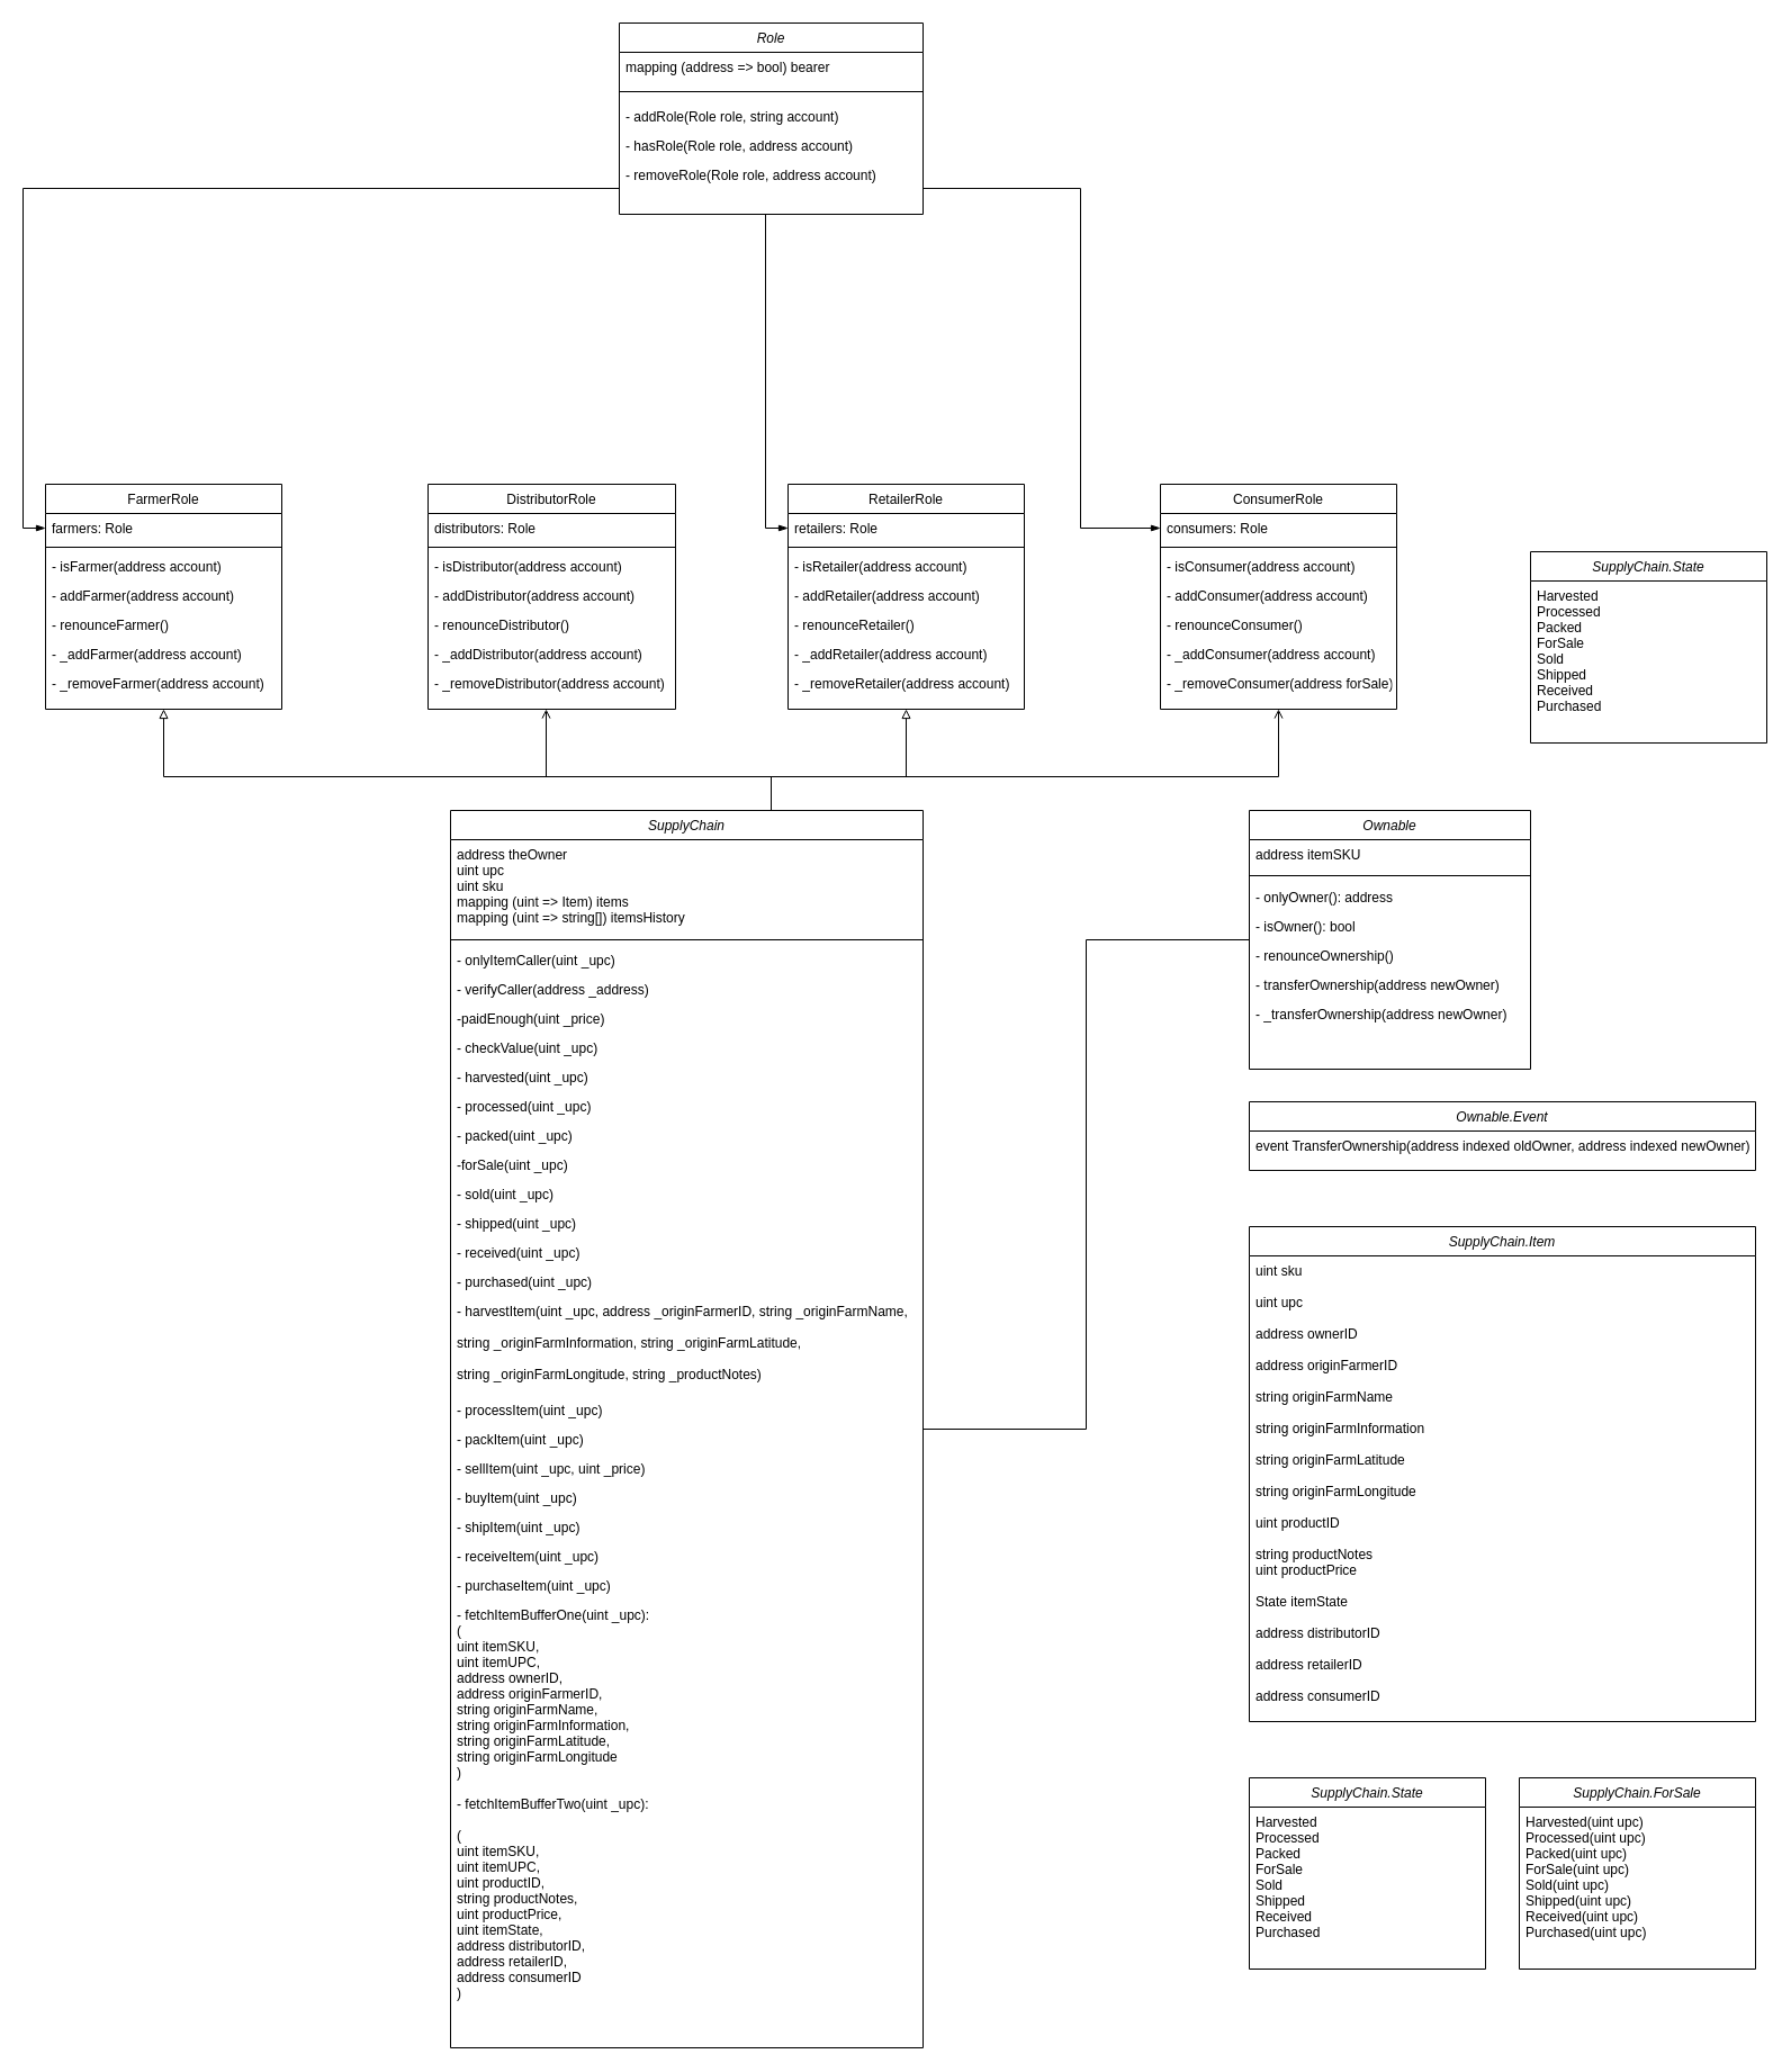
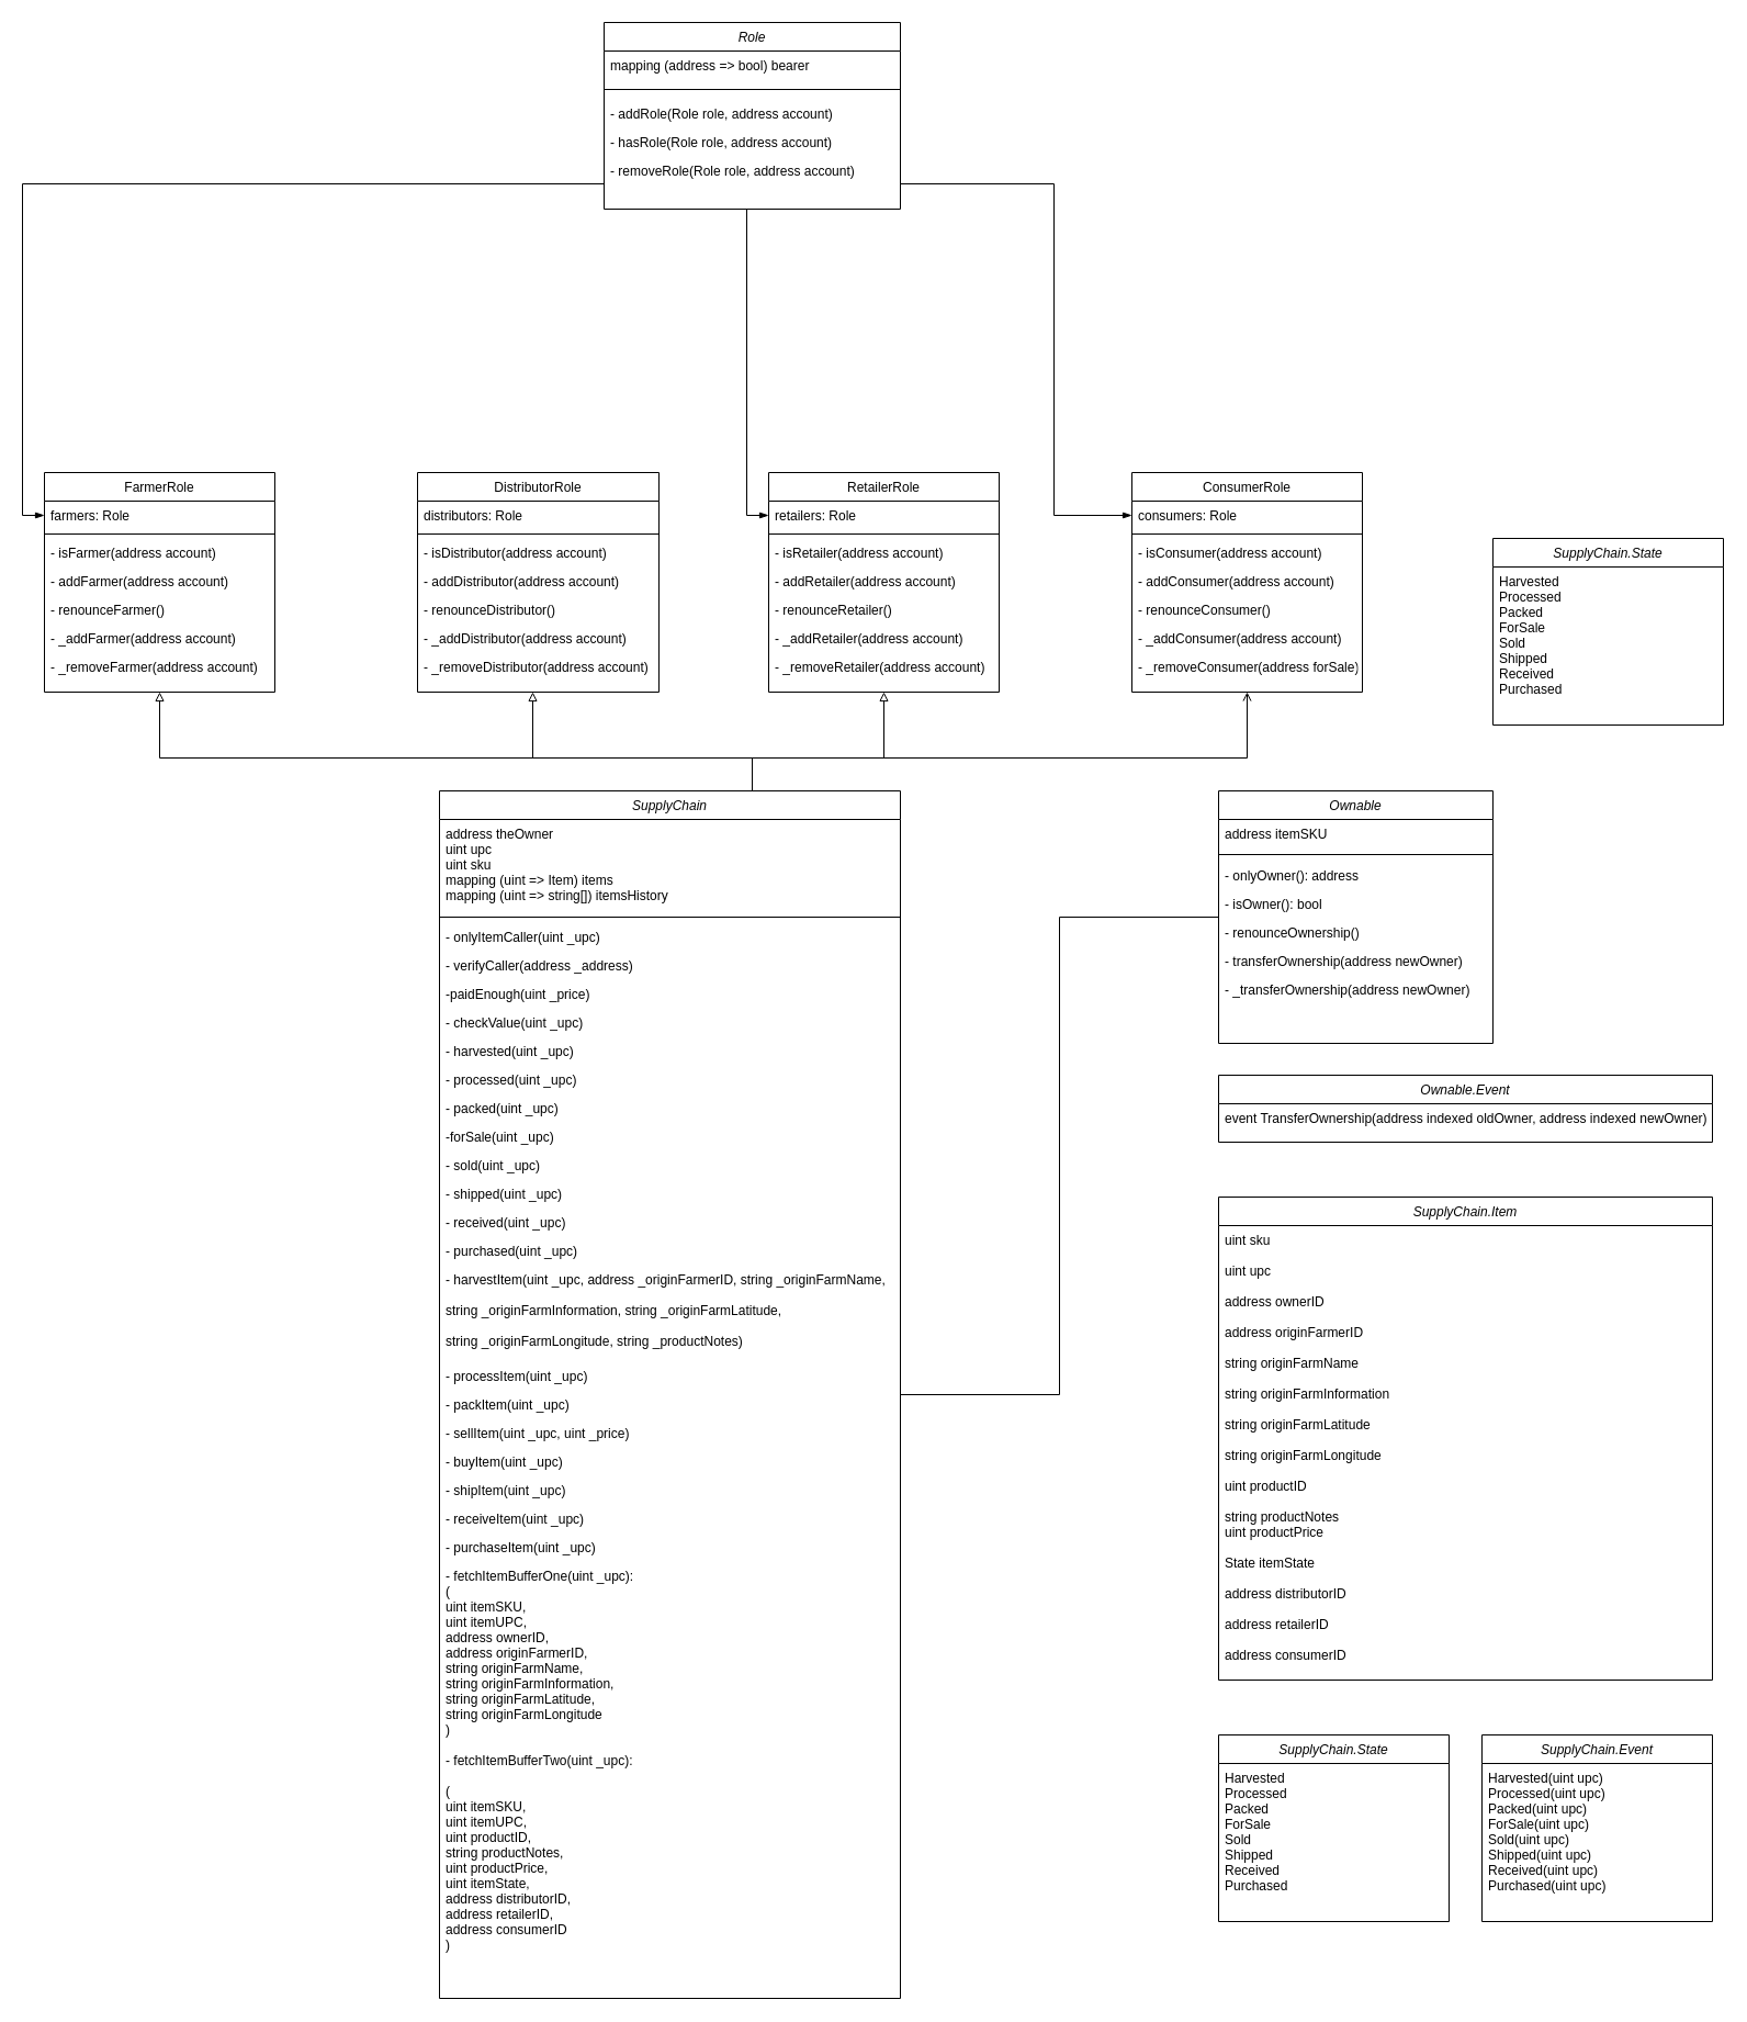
- <mxCell id="8" value="- addRole(Role role, string account)" style="text;align=left;verticalAlign=top;spacingLeft=4;spacingRight=4;overflow=hidden;rotatable=0;points=[[0,0.5],[1,0.5]];portConstraint=eastwest;" vertex="1" parent="5"><mxGeometry y="70" width="270" height="26" as="geometry" /></mxCell>
+ <mxCell id="8" value="- addRole(Role role, address account)" style="text;align=left;verticalAlign=top;spacingLeft=4;spacingRight=4;overflow=hidden;rotatable=0;points=[[0,0.5],[1,0.5]];portConstraint=eastwest;" vertex="1" parent="5"><mxGeometry y="70" width="270" height="26" as="geometry" /></mxCell>
- <mxCell id="45" style="edgeStyle=orthogonalEdgeStyle;rounded=0;orthogonalLoop=1;jettySize=auto;html=1;endArrow=open;endFill=0;" edge="1" parent="1" source="48" target="19"><mxGeometry relative="1" as="geometry"><Array as="points"><mxPoint x="685" y="690" /><mxPoint x="485" y="690" /></Array></mxGeometry></mxCell>
+ <mxCell id="45" style="edgeStyle=orthogonalEdgeStyle;rounded=0;orthogonalLoop=1;jettySize=auto;html=1;endArrow=block;endFill=0;" edge="1" parent="1" source="48" target="19"><mxGeometry relative="1" as="geometry"><Array as="points"><mxPoint x="685" y="690" /><mxPoint x="485" y="690" /></Array></mxGeometry></mxCell>
- <mxCell id="90" value="SupplyChain.ForSale" style="swimlane;fontStyle=2;align=center;verticalAlign=top;childLayout=stackLayout;horizontal=1;startSize=26;horizontalStack=0;resizeParent=1;resizeLast=0;collapsible=1;marginBottom=0;rounded=0;shadow=0;strokeWidth=1;" vertex="1" parent="1"><mxGeometry x="1350" y="1580" width="210" height="170" as="geometry"><mxRectangle x="230" y="140" width="160" height="26" as="alternateBounds" /></mxGeometry></mxCell>
+ <mxCell id="90" value="SupplyChain.Event" style="swimlane;fontStyle=2;align=center;verticalAlign=top;childLayout=stackLayout;horizontal=1;startSize=26;horizontalStack=0;resizeParent=1;resizeLast=0;collapsible=1;marginBottom=0;rounded=0;shadow=0;strokeWidth=1;" vertex="1" parent="1"><mxGeometry x="1350" y="1580" width="210" height="170" as="geometry"><mxRectangle x="230" y="140" width="160" height="26" as="alternateBounds" /></mxGeometry></mxCell>
